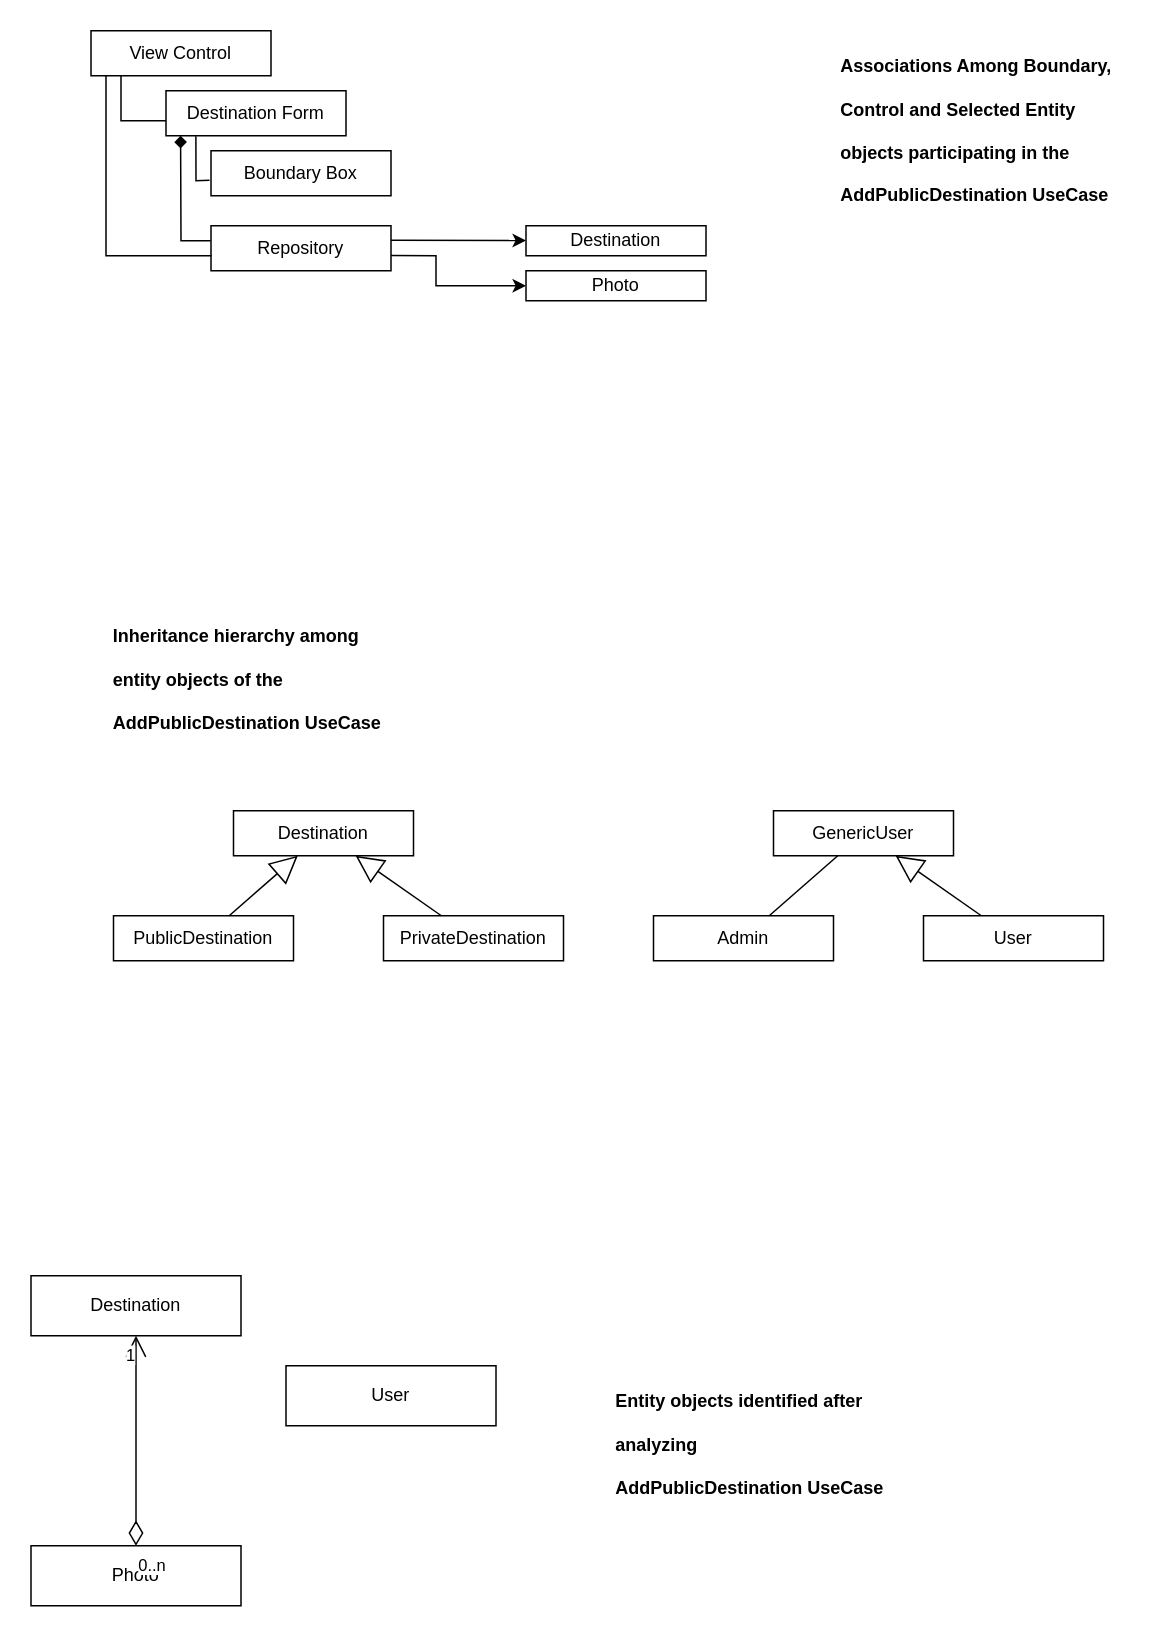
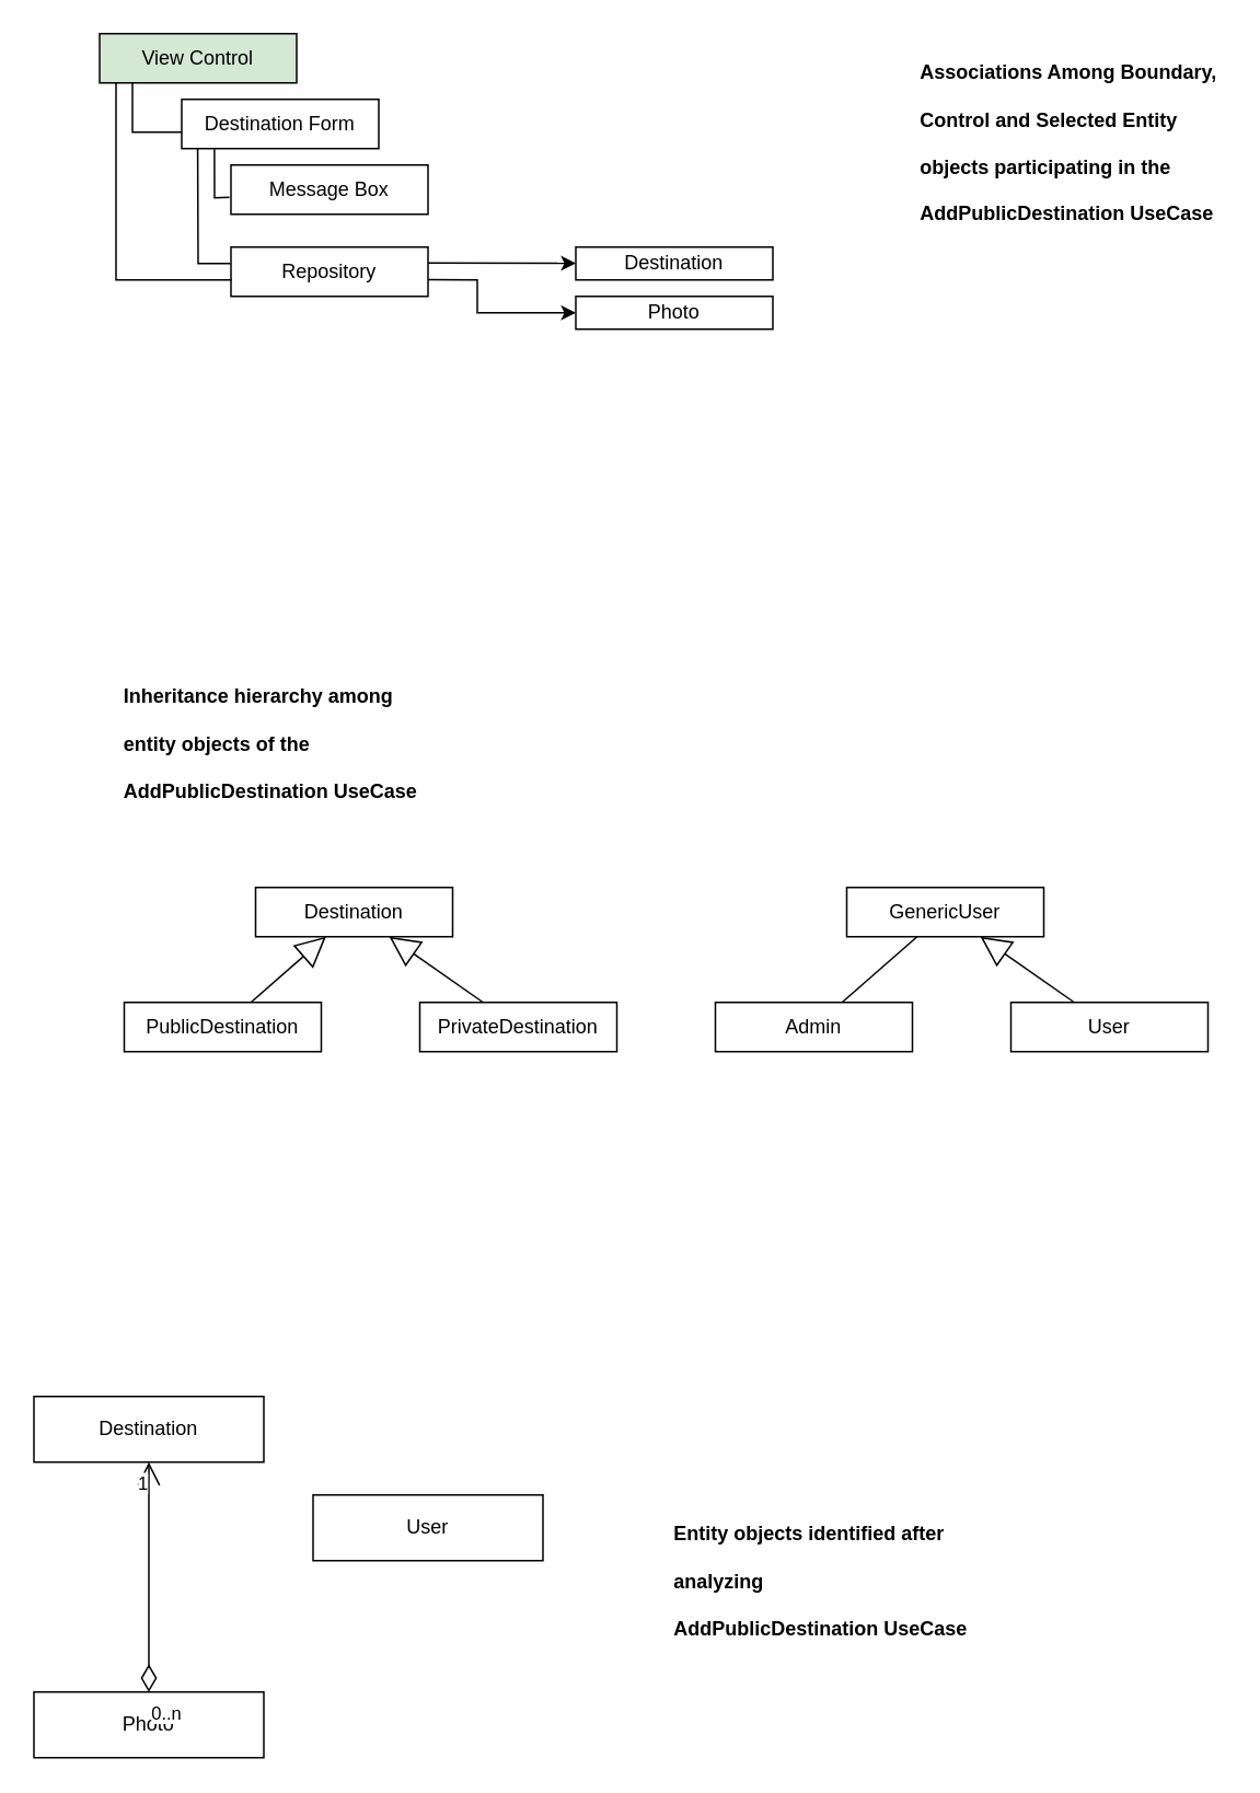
- <mxCell id="2" value="View Control" style="rounded=0;whiteSpace=wrap;html=1;" vertex="1" parent="1"><mxGeometry x="60" y="20" width="120" height="30" as="geometry" /></mxCell>
+ <mxCell id="2" value="View Control" style="rounded=0;whiteSpace=wrap;html=1;fillColor=#d5e8d4;" vertex="1" parent="1"><mxGeometry x="60" y="20" width="120" height="30" as="geometry" /></mxCell>
- <mxCell id="32" value="" style="endArrow=diamond;html=1;rounded=0;entryX=0.081;entryY=1.001;entryDx=0;entryDy=0;entryPerimeter=0;exitX=-0.002;exitY=0.332;exitDx=0;exitDy=0;exitPerimeter=0;" edge="1" parent="1" source="3" target="28"><mxGeometry width="50" height="50" relative="1" as="geometry"><mxPoint x="140" y="160" as="sourcePoint" /><mxPoint x="110" y="128" as="targetPoint" /><Array as="points"><mxPoint x="120" y="160" /></Array></mxGeometry></mxCell>
+ <mxCell id="32" value="" style="endArrow=none;html=1;rounded=0;entryX=0.081;entryY=1.001;entryDx=0;entryDy=0;entryPerimeter=0;exitX=-0.002;exitY=0.332;exitDx=0;exitDy=0;exitPerimeter=0;" edge="1" parent="1" source="3" target="28"><mxGeometry width="50" height="50" relative="1" as="geometry"><mxPoint x="140" y="160" as="sourcePoint" /><mxPoint x="110" y="128" as="targetPoint" /><Array as="points"><mxPoint x="120" y="160" /></Array></mxGeometry></mxCell>
- <mxCell id="30" value="Boundary Box" style="rounded=0;whiteSpace=wrap;html=1;" vertex="1" parent="1"><mxGeometry x="140" y="100" width="120" height="30" as="geometry" /></mxCell>
+ <mxCell id="30" value="Message Box" style="rounded=0;whiteSpace=wrap;html=1;" vertex="1" parent="1"><mxGeometry x="140" y="100" width="120" height="30" as="geometry" /></mxCell>
